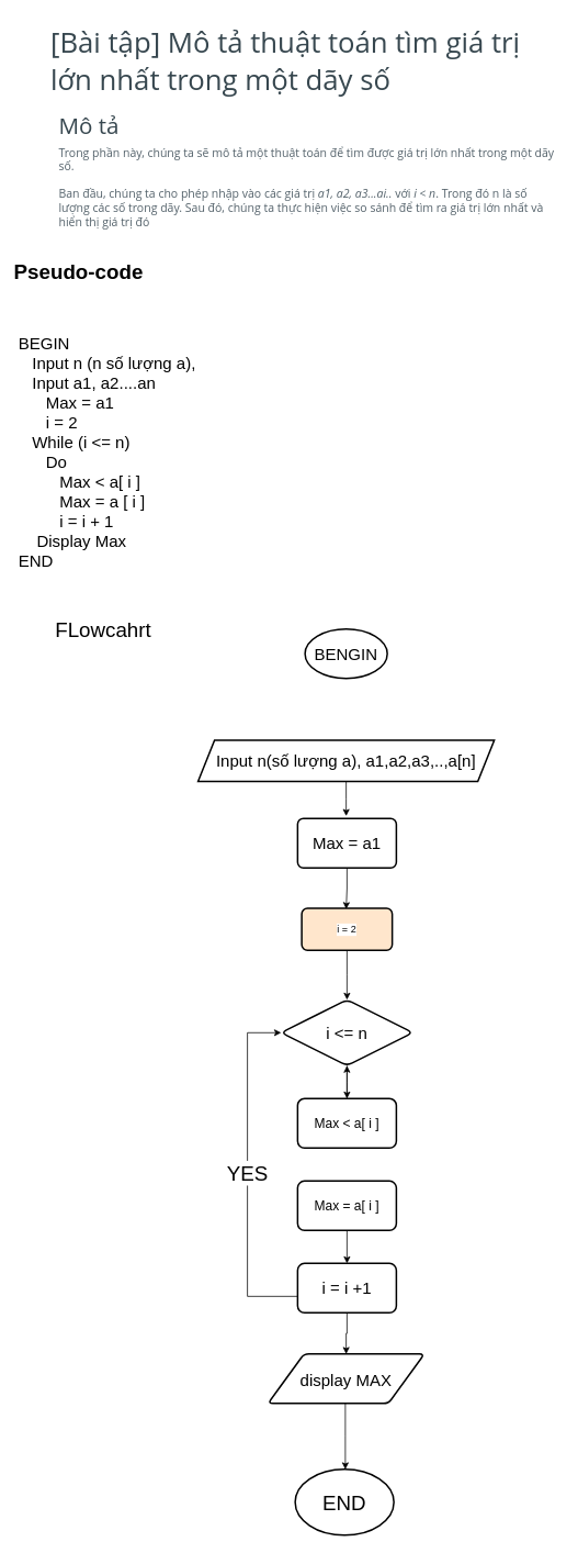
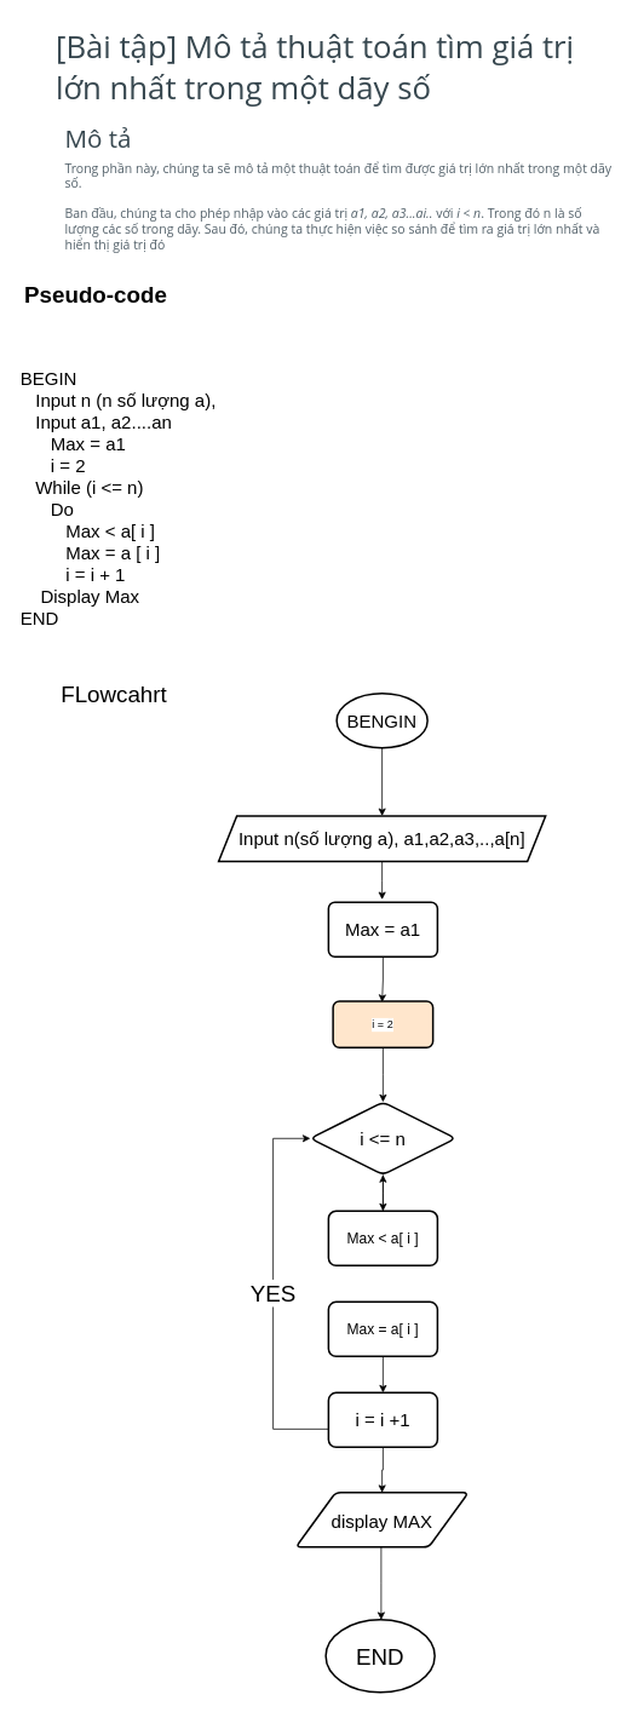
- <mxCell id="4" value="&lt;font style=&quot;font-size: 25px&quot;&gt;&lt;b&gt;Pseudo-code&lt;/b&gt;&lt;/font&gt;" style="text;html=1;strokeColor=none;fillColor=none;align=center;verticalAlign=middle;whiteSpace=wrap;rounded=0;labelBackgroundColor=#ffffff;" parent="1" vertex="1"><mxGeometry x="10" y="305" width="170" height="40" as="geometry" /></mxCell>
+ <mxCell id="4" value="&lt;font style=&quot;font-size: 25px&quot;&gt;&lt;b&gt;Pseudo-code&lt;/b&gt;&lt;/font&gt;" style="text;html=1;strokeColor=none;fillColor=none;align=center;verticalAlign=middle;whiteSpace=wrap;rounded=0;labelBackgroundColor=#ffffff;" parent="1" vertex="1"><mxGeometry x="20" y="300" width="170" height="40" as="geometry" /></mxCell>
+ <mxCell id="7" value="" style="edgeStyle=orthogonalEdgeStyle;rounded=0;orthogonalLoop=1;jettySize=auto;html=1;" parent="1" source="8" target="10" edge="1"><mxGeometry relative="1" as="geometry" /></mxCell>
